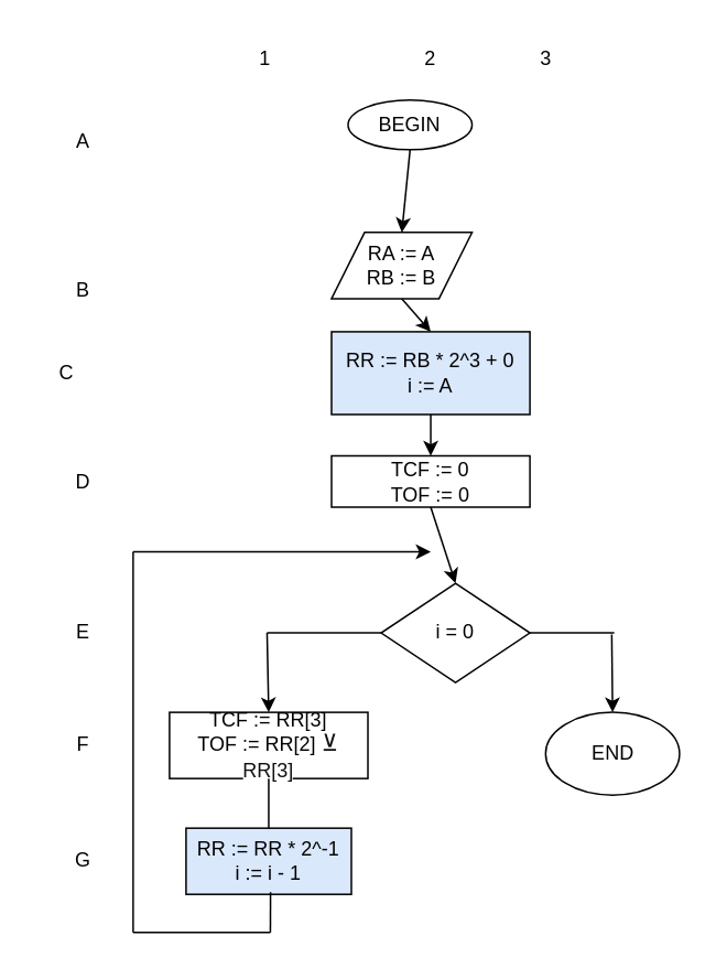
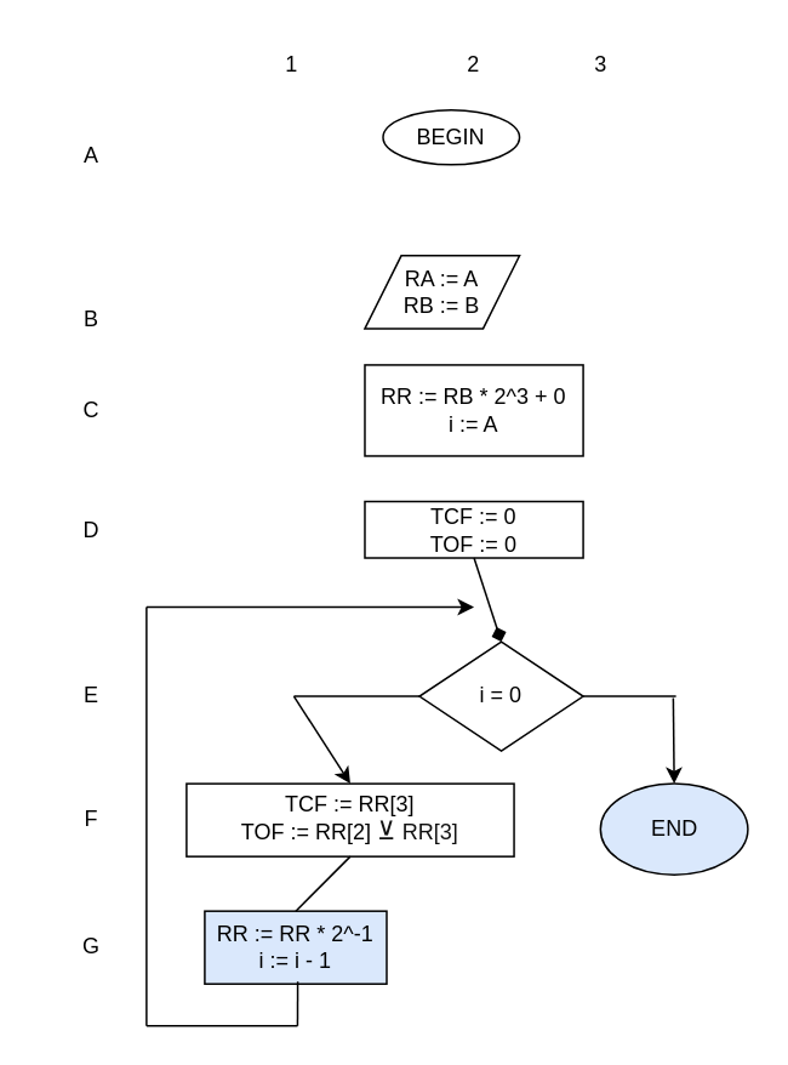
- <mxCell id="10" value="" style="endArrow=classic;html=1;rounded=0;fontFamily=Helvetica;fontSize=12;exitX=0.5;exitY=1;exitDx=0;exitDy=0;entryX=0.5;entryY=0;entryDx=0;entryDy=0;" parent="1" source="2" target="3" edge="1"><mxGeometry width="50" height="50" relative="1" as="geometry"><mxPoint x="330" y="290" as="sourcePoint" /><mxPoint x="380" y="240" as="targetPoint" /></mxGeometry></mxCell>
- <mxCell id="9" value="" style="endArrow=classic;html=1;rounded=0;fontFamily=Helvetica;fontSize=12;exitX=0.5;exitY=1;exitDx=0;exitDy=0;entryX=0.5;entryY=0;entryDx=0;entryDy=0;" parent="1" source="3" target="4" edge="1"><mxGeometry width="50" height="50" relative="1" as="geometry"><mxPoint x="330" y="370" as="sourcePoint" /><mxPoint x="380" y="320" as="targetPoint" /></mxGeometry></mxCell>
- <mxCell id="23" value="C" style="text;html=1;strokeColor=none;fillColor=none;align=center;verticalAlign=middle;whiteSpace=wrap;rounded=0;fontFamily=Helvetica;fontSize=12;" parent="1" vertex="1"><mxGeometry x="10" y="210" width="60" height="30" as="geometry" /></mxCell>
+ <mxCell id="23" value="C" style="text;html=1;strokeColor=none;fillColor=none;align=center;verticalAlign=middle;whiteSpace=wrap;rounded=0;fontFamily=Helvetica;fontSize=12;" parent="1" vertex="1"><mxGeometry x="20" y="210" width="60" height="30" as="geometry" /></mxCell>
- <mxCell id="4" value="RR := RB * 2^3 + 0&lt;br&gt;i := A" style="rounded=0;whiteSpace=wrap;html=1;fillColor=#dae8fc;" parent="1" vertex="1"><mxGeometry x="200" y="200" width="120" height="50" as="geometry" /></mxCell>
+ <mxCell id="4" value="RR := RB * 2^3 + 0&lt;br&gt;i := A" style="rounded=0;whiteSpace=wrap;html=1;" parent="1" vertex="1"><mxGeometry x="200" y="200" width="120" height="50" as="geometry" /></mxCell>
- <mxCell id="28" value="" style="endArrow=classic;html=1;rounded=0;exitX=0.5;exitY=1;exitDx=0;exitDy=0;entryX=0.5;entryY=0;entryDx=0;entryDy=0;" parent="1" source="4" target="27" edge="1"><mxGeometry width="50" height="50" relative="1" as="geometry"><mxPoint x="335" y="354" as="sourcePoint" /><mxPoint x="385" y="304" as="targetPoint" /></mxGeometry></mxCell>
- <mxCell id="29" value="" style="endArrow=classic;html=1;rounded=0;exitX=0.5;exitY=1;exitDx=0;exitDy=0;entryX=0.5;entryY=0;entryDx=0;entryDy=0;" parent="1" source="27" target="6" edge="1"><mxGeometry width="50" height="50" relative="1" as="geometry"><mxPoint x="335" y="427" as="sourcePoint" /><mxPoint x="385" y="377" as="targetPoint" /></mxGeometry></mxCell>
+ <mxCell id="29" value="" style="endArrow=diamond;html=1;rounded=0;exitX=0.5;exitY=1;exitDx=0;exitDy=0;entryX=0.5;entryY=0;entryDx=0;entryDy=0;" parent="1" source="27" target="6" edge="1"><mxGeometry width="50" height="50" relative="1" as="geometry"><mxPoint x="335" y="427" as="sourcePoint" /><mxPoint x="385" y="377" as="targetPoint" /></mxGeometry></mxCell>
- <mxCell id="5" value="TCF := RR[3]&lt;br&gt;TOF := RR[2]&amp;nbsp;&lt;span style=&quot;color: rgb(17 , 17 , 17) ; background-color: rgb(255 , 255 , 255)&quot;&gt;&lt;font&gt;&lt;font face=&quot;u2000&quot; style=&quot;font-size: 14px&quot;&gt;⊻ &lt;/font&gt;&lt;font style=&quot;font-size: 12px&quot;&gt;RR[3]&lt;/font&gt;&lt;/font&gt;&lt;/span&gt;" style="rounded=0;whiteSpace=wrap;html=1;" parent="1" vertex="1"><mxGeometry x="102" y="430" width="120" height="40" as="geometry" /></mxCell>
+ <mxCell id="5" value="TCF := RR[3]&lt;br&gt;TOF := RR[2]&amp;nbsp;&lt;span style=&quot;color: rgb(17 , 17 , 17) ; background-color: rgb(255 , 255 , 255)&quot;&gt;&lt;font&gt;&lt;font face=&quot;u2000&quot; style=&quot;font-size: 14px&quot;&gt;⊻ &lt;/font&gt;&lt;font style=&quot;font-size: 12px&quot;&gt;RR[3]&lt;/font&gt;&lt;/font&gt;&lt;/span&gt;" style="rounded=0;whiteSpace=wrap;html=1;" parent="1" vertex="1"><mxGeometry x="102" y="430" width="180" height="40" as="geometry" /></mxCell>
- <mxCell id="14" value="END" style="ellipse;whiteSpace=wrap;html=1;fontFamily=Helvetica;fontSize=12;" parent="1" vertex="1"><mxGeometry x="329.5" y="430" width="81" height="50" as="geometry" /></mxCell>
+ <mxCell id="14" value="END" style="ellipse;whiteSpace=wrap;html=1;fontFamily=Helvetica;fontSize=12;fillColor=#dae8fc;" parent="1" vertex="1"><mxGeometry x="329.5" y="430" width="81" height="50" as="geometry" /></mxCell>
